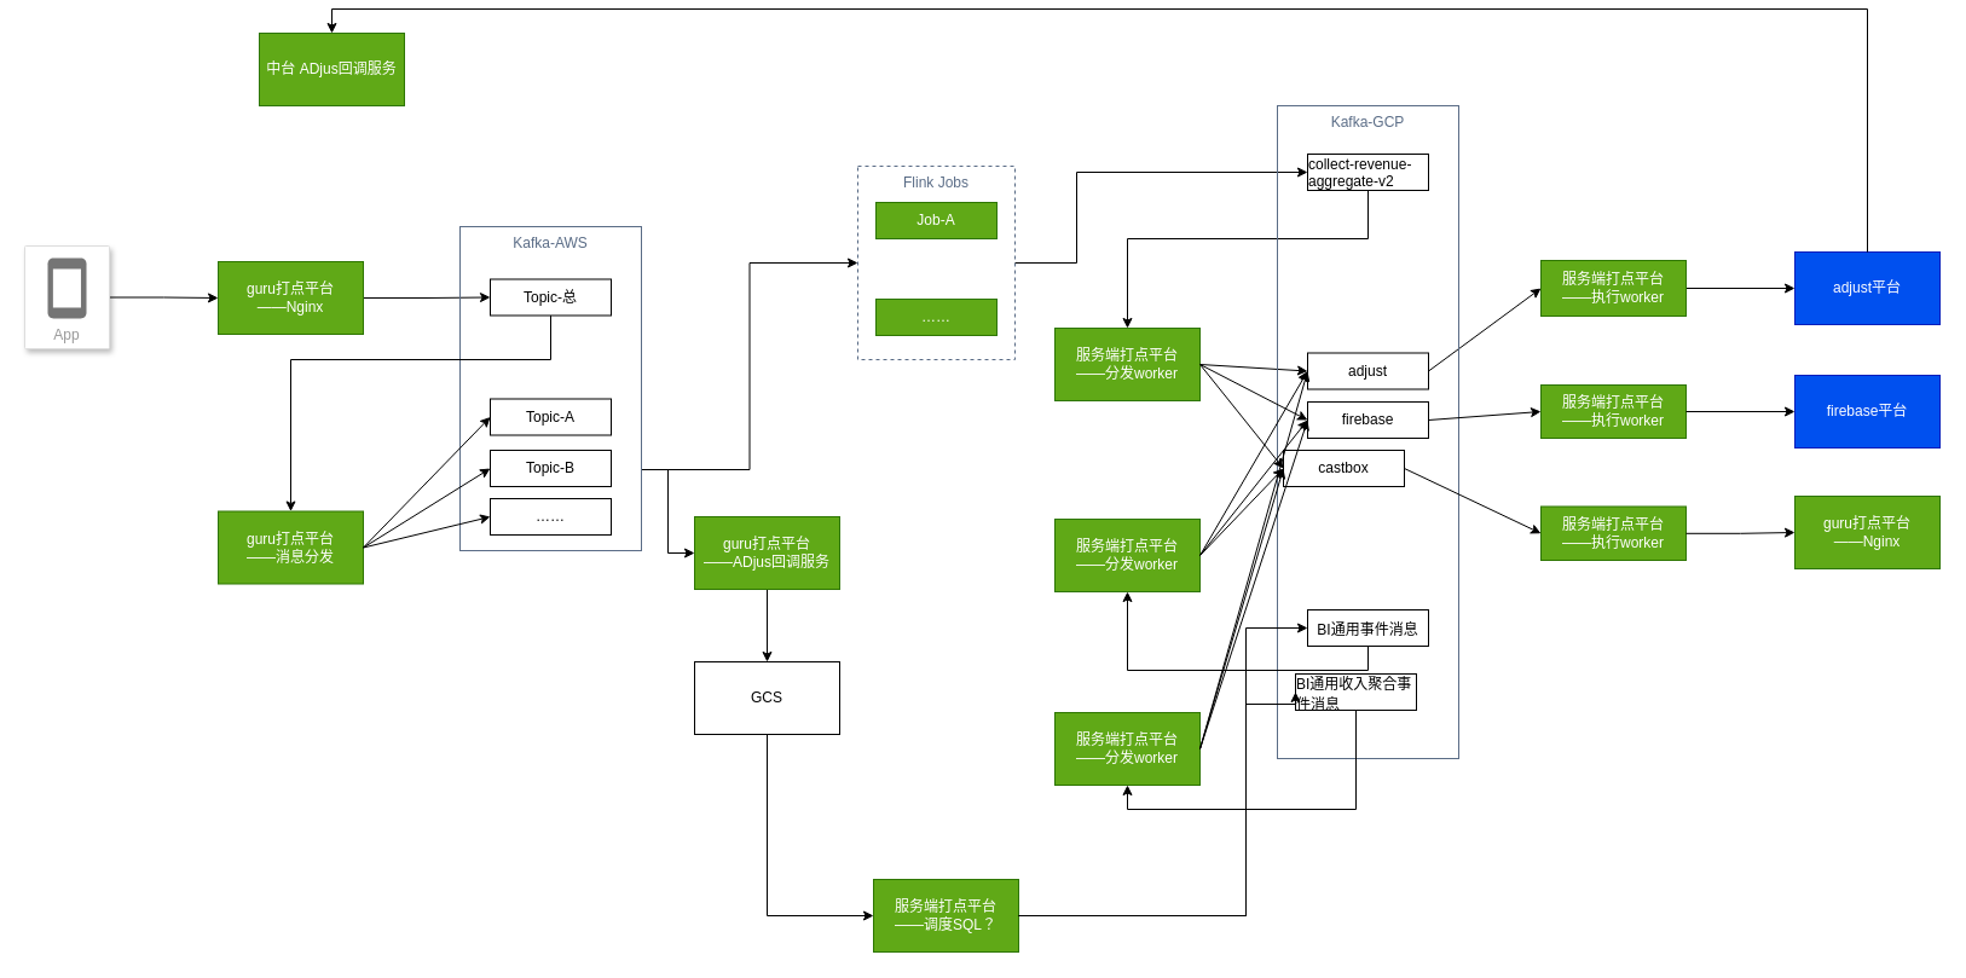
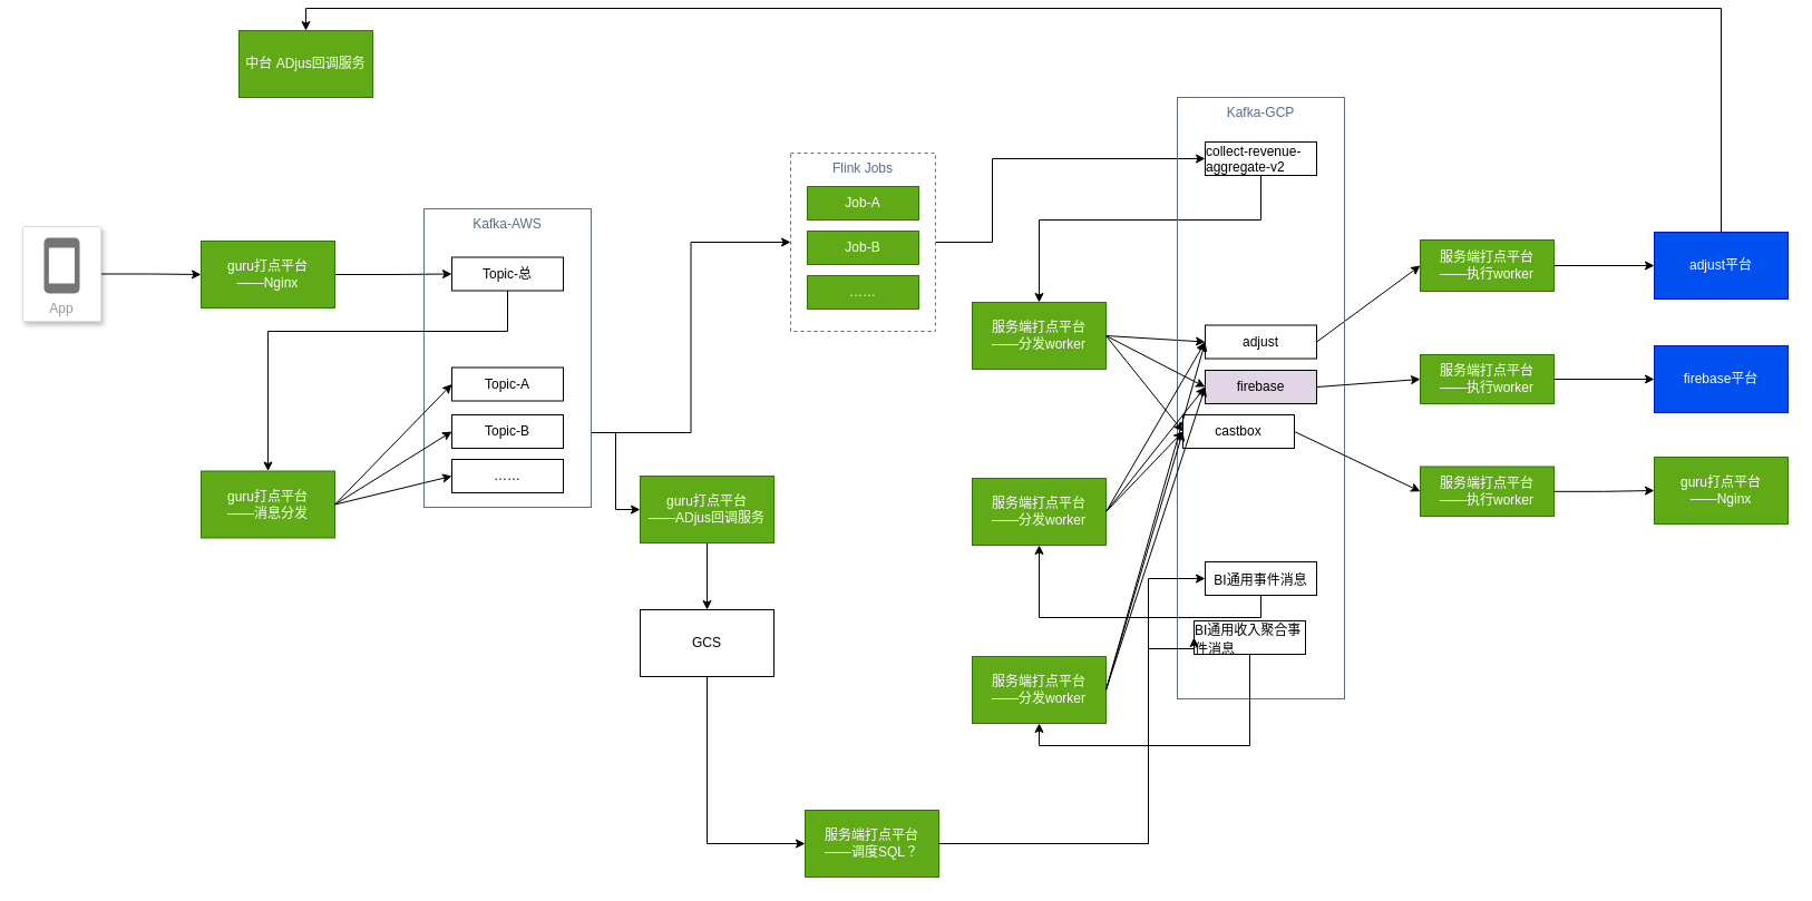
+ <mxCell id="28" value="Job-B" style="rounded=0;whiteSpace=wrap;html=1;movable=1;resizable=1;rotatable=1;deletable=1;editable=1;locked=0;connectable=1;fillColor=#60a917;strokeColor=#2D7600;fontColor=#ffffff;" vertex="1" parent="1"><mxGeometry x="724" y="200" width="100" height="30" as="geometry" /></mxCell>
- <mxCell id="36" value="firebase" style="rounded=0;whiteSpace=wrap;html=1;movable=1;resizable=1;rotatable=1;deletable=1;editable=1;locked=0;connectable=1;" vertex="1" parent="1"><mxGeometry x="1081" y="325" width="100" height="30" as="geometry" /></mxCell>
+ <mxCell id="36" value="firebase" style="rounded=0;whiteSpace=wrap;html=1;movable=1;resizable=1;rotatable=1;deletable=1;editable=1;locked=0;connectable=1;fillColor=#e1d5e7;" vertex="1" parent="1"><mxGeometry x="1081" y="325" width="100" height="30" as="geometry" /></mxCell>
